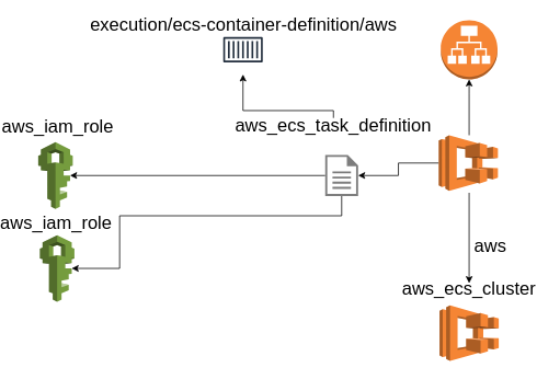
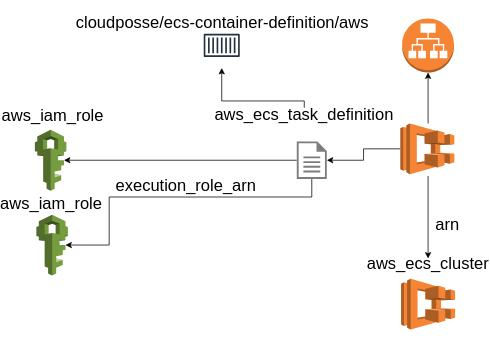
- <mxCell id="21" value="execution/ecs-container-definition/aws" style="text;html=1;strokeColor=none;fillColor=none;align=center;verticalAlign=middle;whiteSpace=wrap;rounded=0;fontSize=22;" parent="1" vertex="1"><mxGeometry x="64" y="20" width="412" height="20" as="geometry" /></mxCell>
+ <mxCell id="21" value="cloudposse/ecs-container-definition/aws" style="text;html=1;strokeColor=none;fillColor=none;align=center;verticalAlign=middle;whiteSpace=wrap;rounded=0;fontSize=22;" parent="1" vertex="1"><mxGeometry x="64" y="20" width="412" height="20" as="geometry" /></mxCell>
+ <mxCell id="11" value="execution_role_arn" style="text;html=1;resizable=0;autosize=1;align=center;verticalAlign=middle;points=[];fillColor=none;strokeColor=none;rounded=0;fontSize=22;" parent="1" vertex="1"><mxGeometry x="116" y="232" width="210" height="30" as="geometry" /></mxCell>
- <mxCell id="15" value="aws" style="text;html=1;strokeColor=none;fillColor=none;align=center;verticalAlign=middle;whiteSpace=wrap;rounded=0;fontSize=22;" parent="1" vertex="1"><mxGeometry x="550" y="289" width="40" height="20" as="geometry" /></mxCell>
+ <mxCell id="15" value="arn" style="text;html=1;strokeColor=none;fillColor=none;align=center;verticalAlign=middle;whiteSpace=wrap;rounded=0;fontSize=22;" parent="1" vertex="1"><mxGeometry x="550" y="289" width="40" height="20" as="geometry" /></mxCell>
